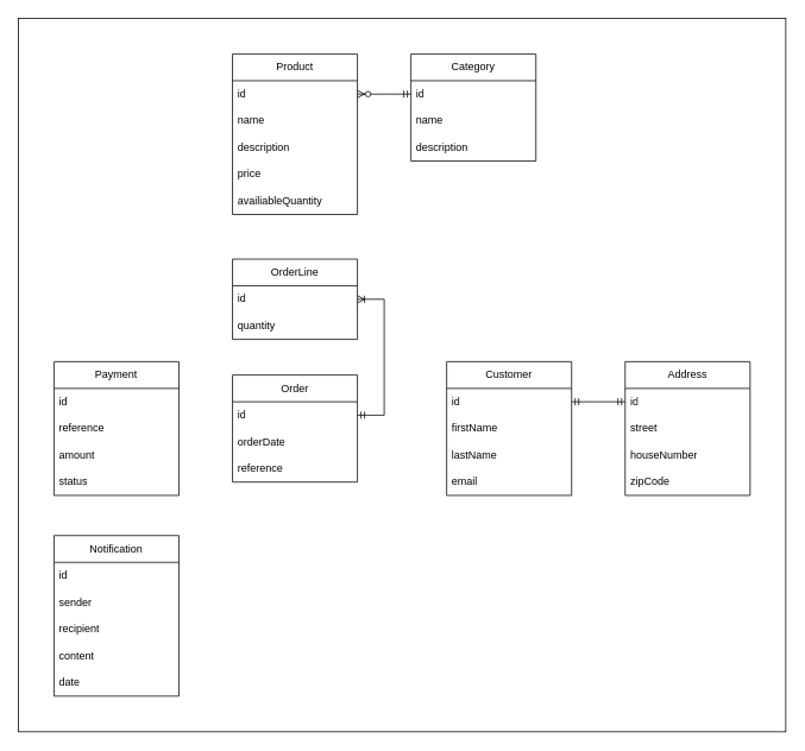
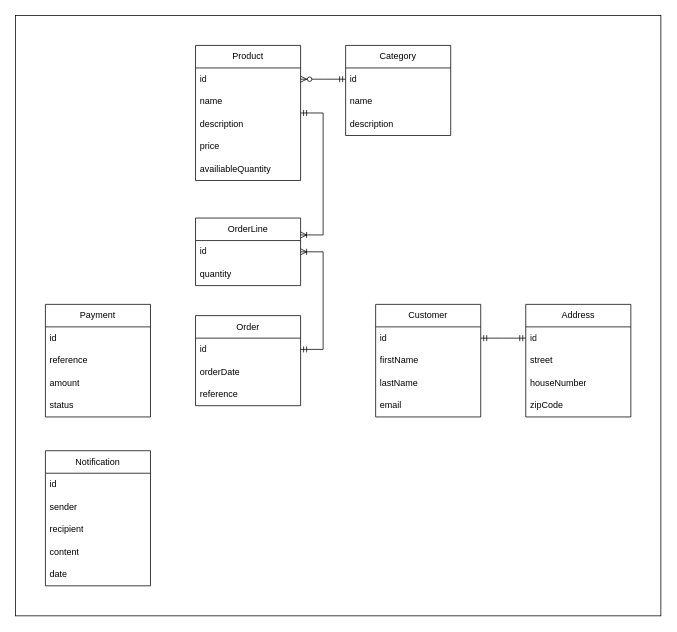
+ <mxCell id="32" value="" style="edgeStyle=entityRelationEdgeStyle;fontSize=12;html=1;endArrow=ERoneToMany;startArrow=ERmandOne;rounded=0;jumpStyle=gap;curved=0;entryX=1;entryY=0.25;entryDx=0;entryDy=0;labelBackgroundColor=none;fontColor=default;" edge="1" parent="1" source="14" target="24"><mxGeometry width="100" height="100" relative="1" as="geometry"><mxPoint x="200" y="200" as="sourcePoint" /><mxPoint x="474.76" y="362.43" as="targetPoint" /><Array as="points"><mxPoint x="440" y="250" /></Array></mxGeometry></mxCell>
